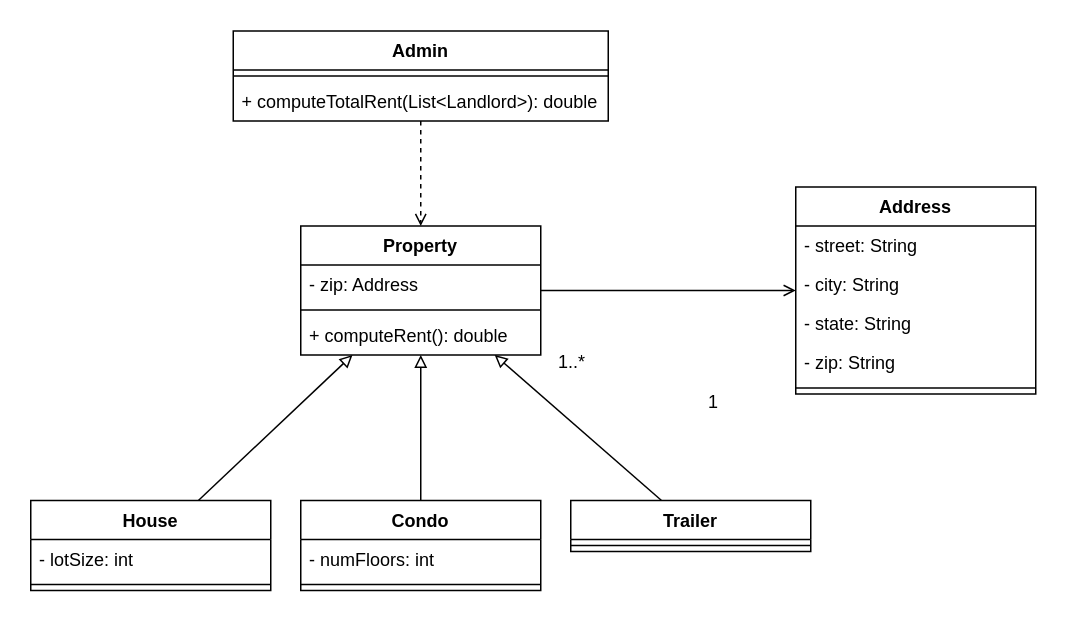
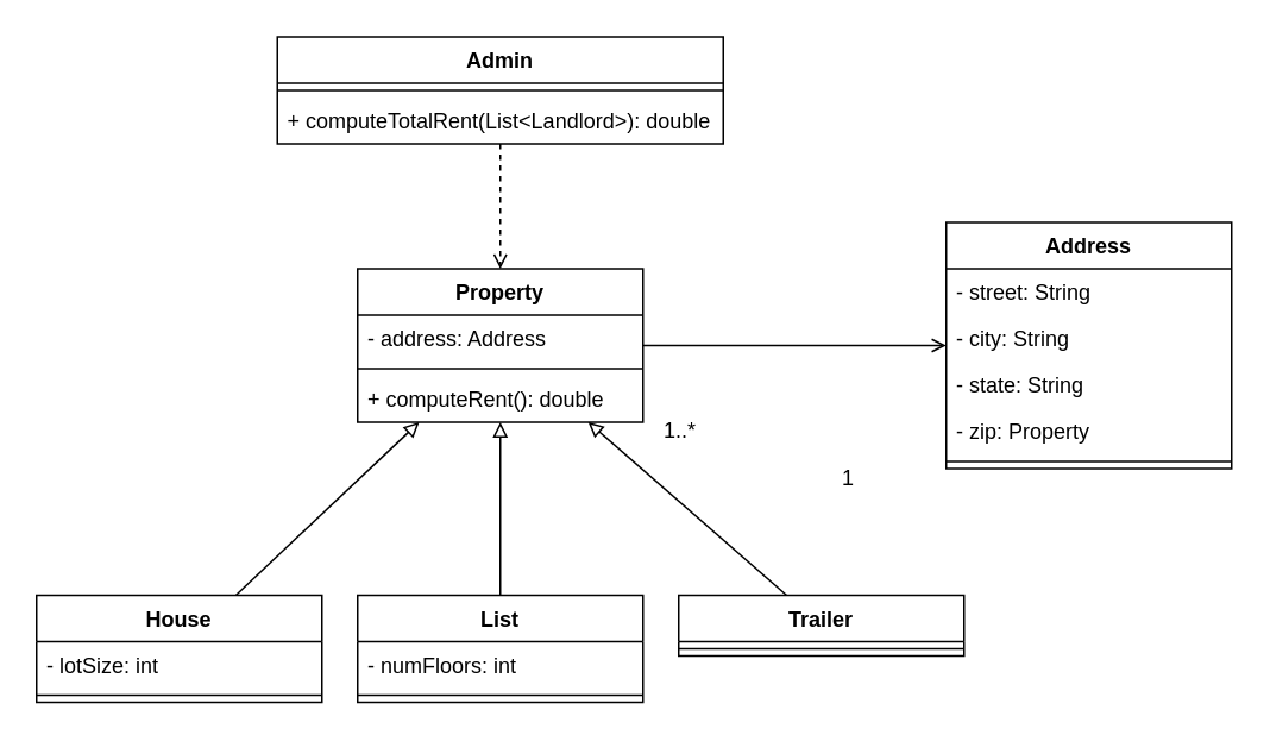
- <mxCell id="4" value="- zip: Address" style="text;strokeColor=none;fillColor=none;align=left;verticalAlign=top;spacingLeft=4;spacingRight=4;overflow=hidden;rotatable=0;points=[[0,0.5],[1,0.5]];portConstraint=eastwest;" parent="3" vertex="1"><mxGeometry y="26" width="160" height="26" as="geometry" /></mxCell>
+ <mxCell id="4" value="- address: Address" style="text;strokeColor=none;fillColor=none;align=left;verticalAlign=top;spacingLeft=4;spacingRight=4;overflow=hidden;rotatable=0;points=[[0,0.5],[1,0.5]];portConstraint=eastwest;" parent="3" vertex="1"><mxGeometry y="26" width="160" height="26" as="geometry" /></mxCell>
- <mxCell id="22" value="- zip: String" style="text;strokeColor=none;fillColor=none;align=left;verticalAlign=top;spacingLeft=4;spacingRight=4;overflow=hidden;rotatable=0;points=[[0,0.5],[1,0.5]];portConstraint=eastwest;" vertex="1" parent="18"><mxGeometry y="104" width="160" height="26" as="geometry" /></mxCell>
+ <mxCell id="22" value="- zip: Property" style="text;strokeColor=none;fillColor=none;align=left;verticalAlign=top;spacingLeft=4;spacingRight=4;overflow=hidden;rotatable=0;points=[[0,0.5],[1,0.5]];portConstraint=eastwest;" vertex="1" parent="18"><mxGeometry y="104" width="160" height="26" as="geometry" /></mxCell>
- <mxCell id="12" value="Condo" style="swimlane;fontStyle=1;align=center;verticalAlign=top;childLayout=stackLayout;horizontal=1;startSize=26;horizontalStack=0;resizeParent=1;resizeParentMax=0;resizeLast=0;collapsible=1;marginBottom=0;" parent="1" vertex="1"><mxGeometry x="200" y="333" width="160" height="60" as="geometry" /></mxCell>
+ <mxCell id="12" value="List" style="swimlane;fontStyle=1;align=center;verticalAlign=top;childLayout=stackLayout;horizontal=1;startSize=26;horizontalStack=0;resizeParent=1;resizeParentMax=0;resizeLast=0;collapsible=1;marginBottom=0;" parent="1" vertex="1"><mxGeometry x="200" y="333" width="160" height="60" as="geometry" /></mxCell>
